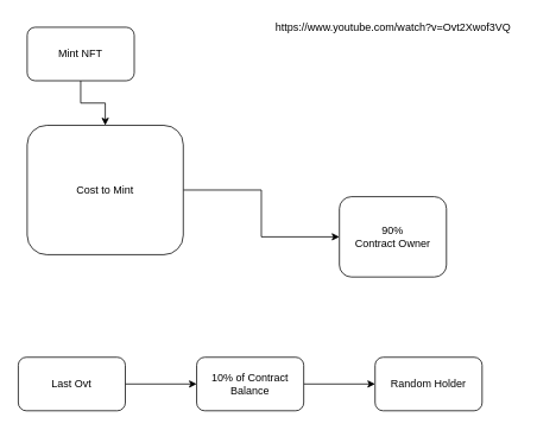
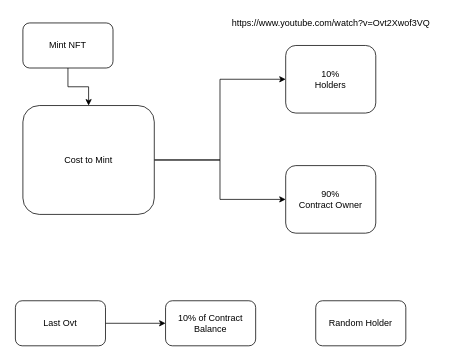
+ <mxCell id="4" value="" style="edgeStyle=orthogonalEdgeStyle;rounded=0;orthogonalLoop=1;jettySize=auto;html=1;" edge="1" parent="1" source="6" target="7"><mxGeometry relative="1" as="geometry" /></mxCell>
+ <mxCell id="7" value="10%&lt;br&gt;Holders" style="rounded=1;whiteSpace=wrap;html=1;" vertex="1" parent="1"><mxGeometry x="380" y="60" width="120" height="90" as="geometry" /></mxCell>
- <mxCell id="12" value="" style="edgeStyle=orthogonalEdgeStyle;rounded=0;orthogonalLoop=1;jettySize=auto;html=1;" edge="1" parent="1" source="13" target="14"><mxGeometry relative="1" as="geometry" /></mxCell>
